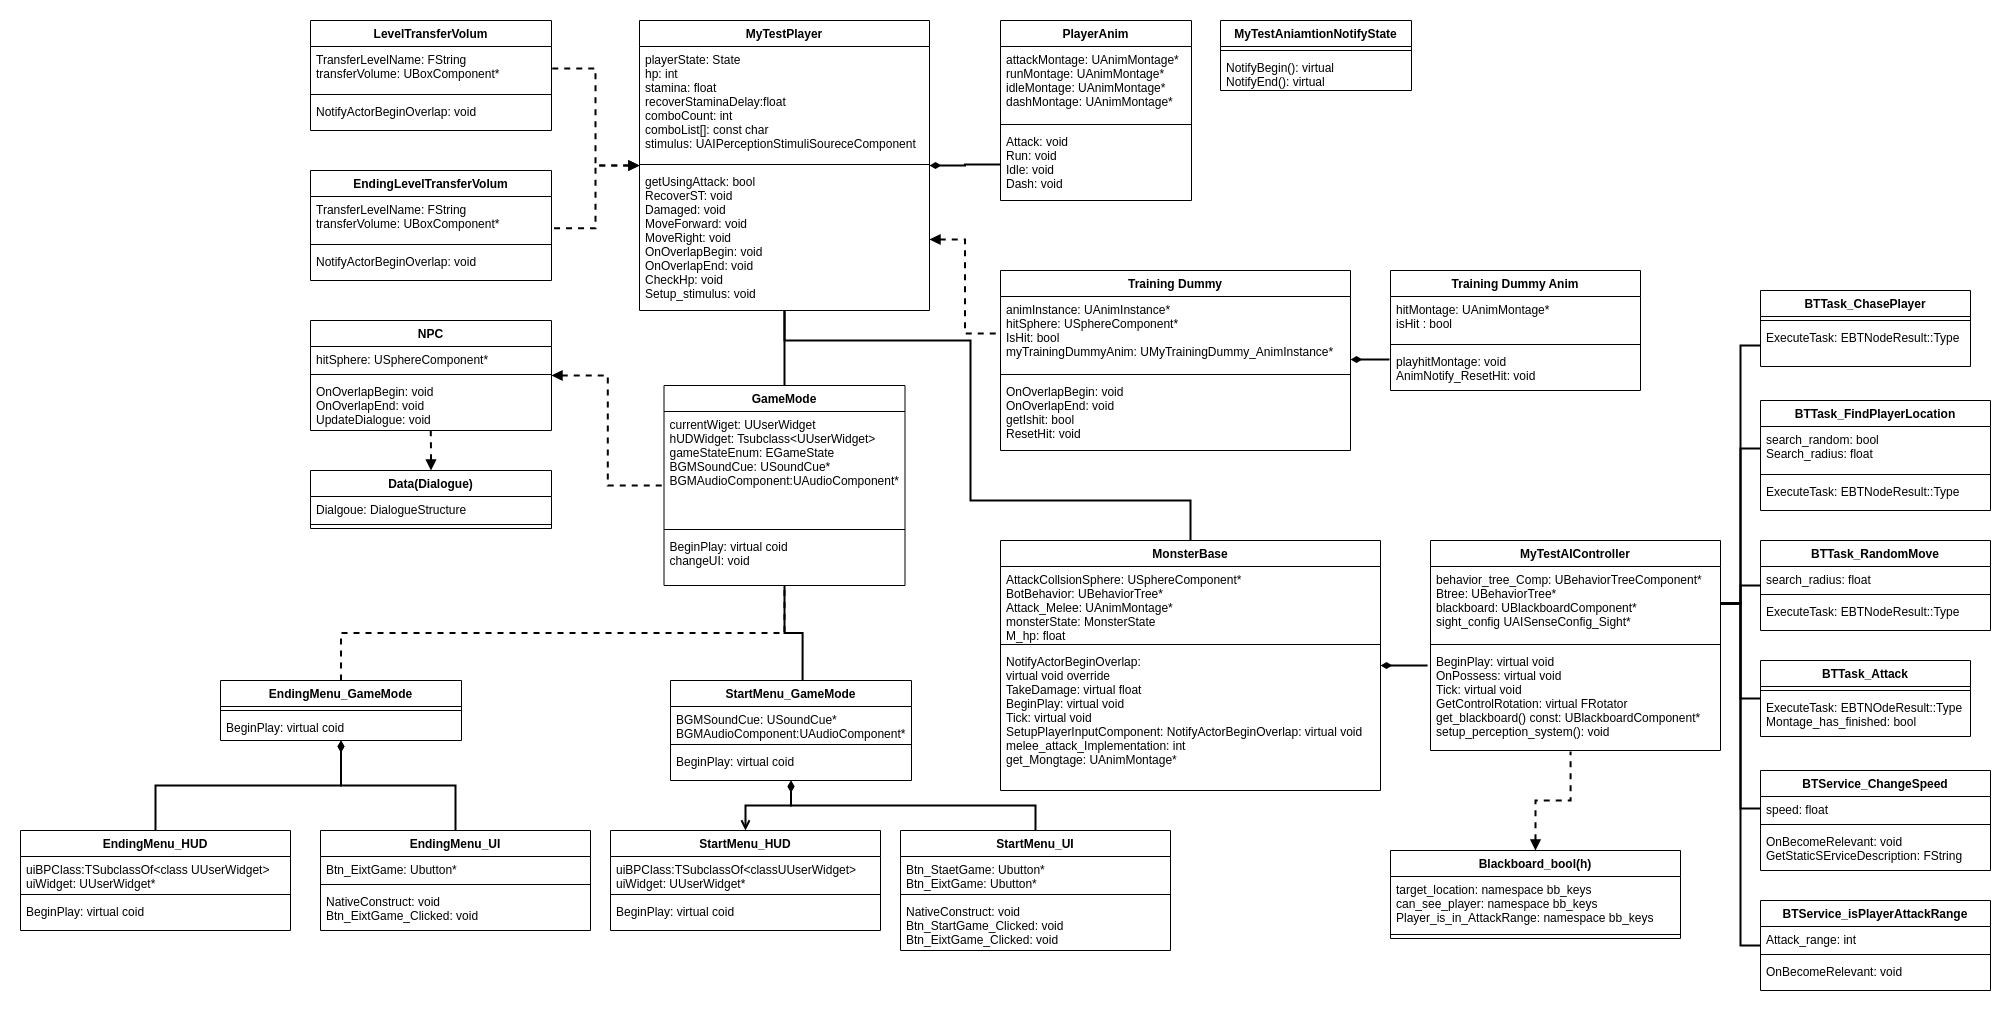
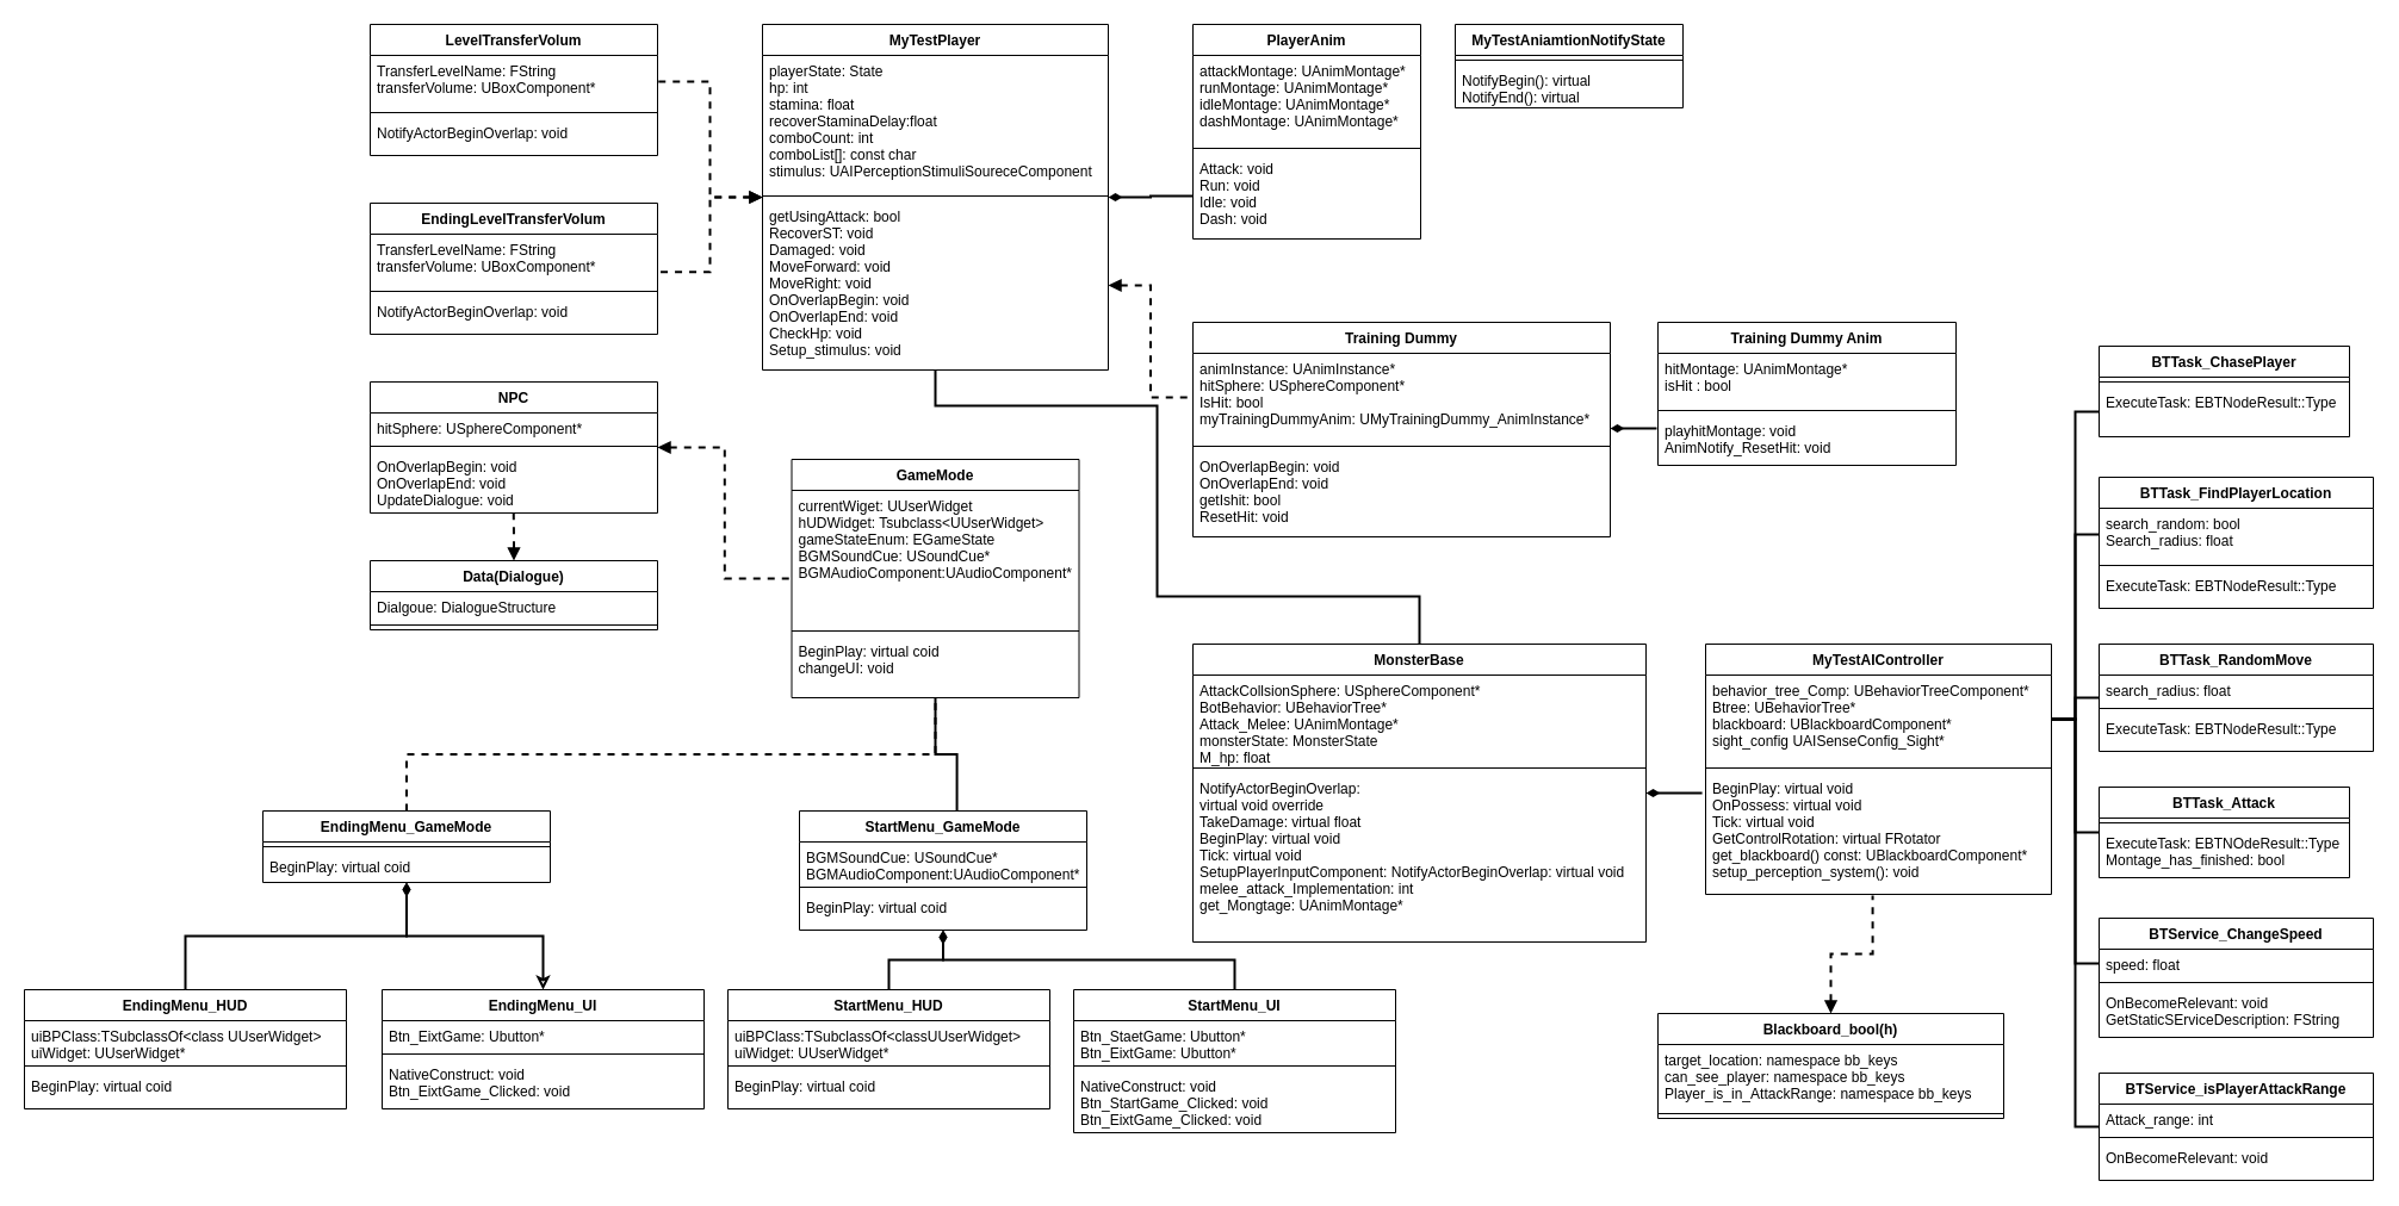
- <mxCell id="4" style="edgeStyle=orthogonalEdgeStyle;rounded=0;orthogonalLoop=1;jettySize=auto;html=1;startArrow=none;startFill=0;endArrow=none;endFill=0;strokeColor=default;strokeWidth=2;" edge="1" parent="1" source="7" target="19"><mxGeometry relative="1" as="geometry" /></mxCell>
- <mxCell id="93" style="edgeStyle=orthogonalEdgeStyle;rounded=0;orthogonalLoop=1;jettySize=auto;html=1;startArrow=diamondThin;startFill=1;endArrow=none;endFill=0;strokeColor=default;strokeWidth=2;" edge="1" parent="1" source="94" target="107"><mxGeometry relative="1" as="geometry" /></mxCell>
+ <mxCell id="93" style="edgeStyle=orthogonalEdgeStyle;rounded=0;orthogonalLoop=1;jettySize=auto;html=1;startArrow=diamondThin;startFill=1;endArrow=classic;endFill=0;strokeColor=default;strokeWidth=2;" edge="1" parent="1" source="94" target="107"><mxGeometry relative="1" as="geometry" /></mxCell>
- <mxCell id="97" style="edgeStyle=orthogonalEdgeStyle;rounded=0;orthogonalLoop=1;jettySize=auto;html=1;entryX=0.5;entryY=0;entryDx=0;entryDy=0;startArrow=diamondThin;startFill=1;endArrow=open;endFill=0;strokeColor=default;strokeWidth=2;" edge="1" parent="1" source="99" target="111"><mxGeometry relative="1" as="geometry" /></mxCell>
+ <mxCell id="97" style="edgeStyle=orthogonalEdgeStyle;rounded=0;orthogonalLoop=1;jettySize=auto;html=1;entryX=0.5;entryY=0;entryDx=0;entryDy=0;startArrow=diamondThin;startFill=1;endArrow=none;endFill=0;strokeColor=default;strokeWidth=2;" edge="1" parent="1" source="99" target="111"><mxGeometry relative="1" as="geometry" /></mxCell>
